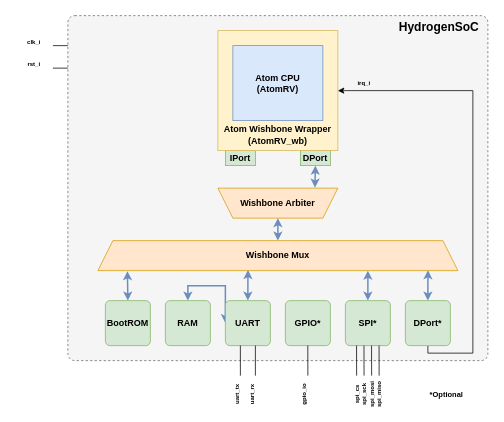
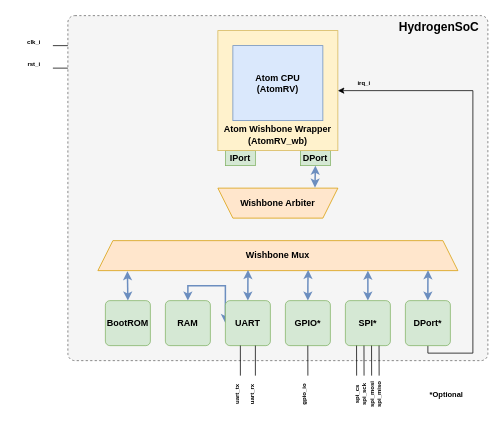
- <mxCell id="10" style="edgeStyle=orthogonalEdgeStyle;rounded=0;orthogonalLoop=1;jettySize=auto;html=1;exitX=0.5;exitY=0;exitDx=0;exitDy=0;entryX=0.5;entryY=0;entryDx=0;entryDy=0;startArrow=classic;startFill=1;strokeWidth=2;fontStyle=1;fillColor=#dae8fc;strokeColor=#6c8ebf;" edge="1" parent="1" source="11" target="13"><mxGeometry relative="1" as="geometry" /></mxCell>
+ <mxCell id="25" style="edgeStyle=orthogonalEdgeStyle;rounded=0;orthogonalLoop=1;jettySize=auto;html=1;exitX=0.5;exitY=0;exitDx=0;exitDy=0;entryX=0.584;entryY=0.976;entryDx=0;entryDy=0;entryPerimeter=0;strokeWidth=2;startArrow=classic;startFill=1;fontStyle=1;fillColor=#dae8fc;strokeColor=#6c8ebf;" edge="1" parent="1" source="18" target="13"><mxGeometry relative="1" as="geometry" /></mxCell>
